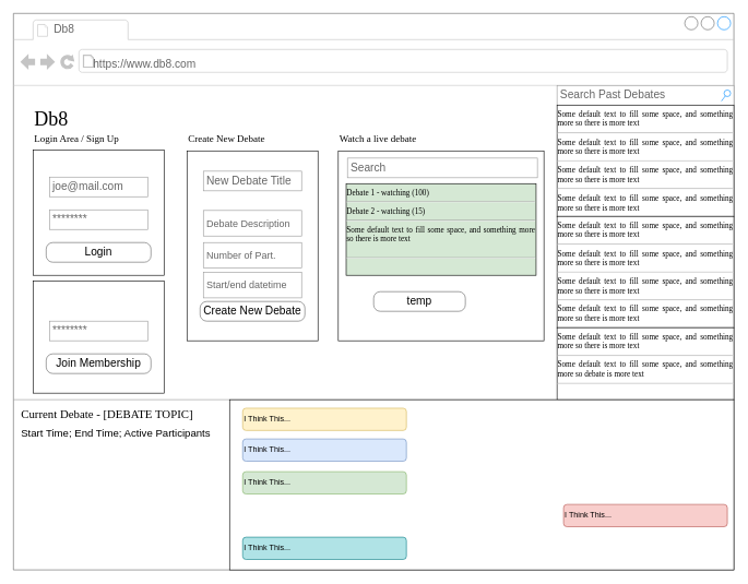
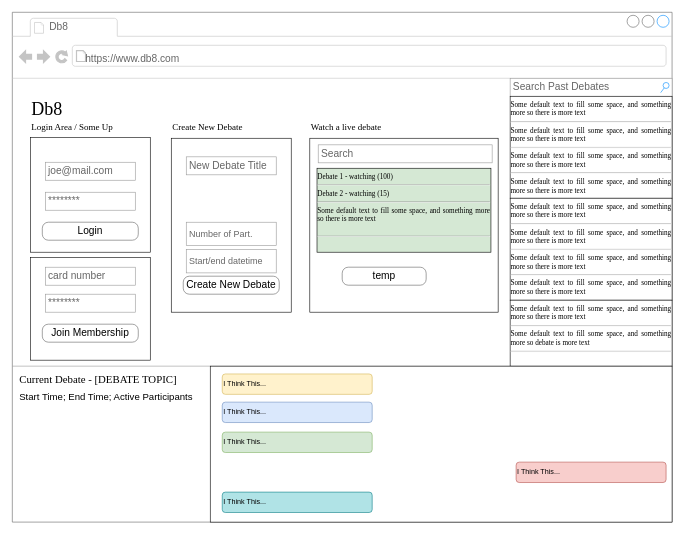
- <mxCell id="7" value="Login Area / Sign Up" style="text;html=1;points=[];align=left;verticalAlign=top;spacingTop=-4;fontSize=15;fontFamily=Verdana" parent="2" vertex="1"><mxGeometry x="30" y="180" width="170" height="30" as="geometry" /></mxCell>
+ <mxCell id="7" value="Login Area / Some Up" style="text;html=1;points=[];align=left;verticalAlign=top;spacingTop=-4;fontSize=15;fontFamily=Verdana" parent="2" vertex="1"><mxGeometry x="30" y="180" width="170" height="30" as="geometry" /></mxCell>
- <mxCell id="22" value="&lt;font style=&quot;font-size: 15px;&quot;&gt;Debate Description&lt;/font&gt;" style="strokeWidth=1;shadow=0;dashed=0;align=left;html=1;shape=mxgraph.mockup.forms.pwField;strokeColor=#999999;mainText=;align=left;fontColor=#666666;fontSize=17;spacingLeft=3;" parent="2" vertex="1"><mxGeometry x="290" y="301" width="150" height="39" as="geometry" /></mxCell>
+ <mxCell id="34" value="card number" style="strokeWidth=1;shadow=0;dashed=0;align=center;html=1;shape=mxgraph.mockup.forms.pwField;strokeColor=#999999;mainText=;align=left;fontColor=#666666;fontSize=17;spacingLeft=3;" parent="2" vertex="1"><mxGeometry x="55" y="425" width="150" height="30" as="geometry" /></mxCell>
